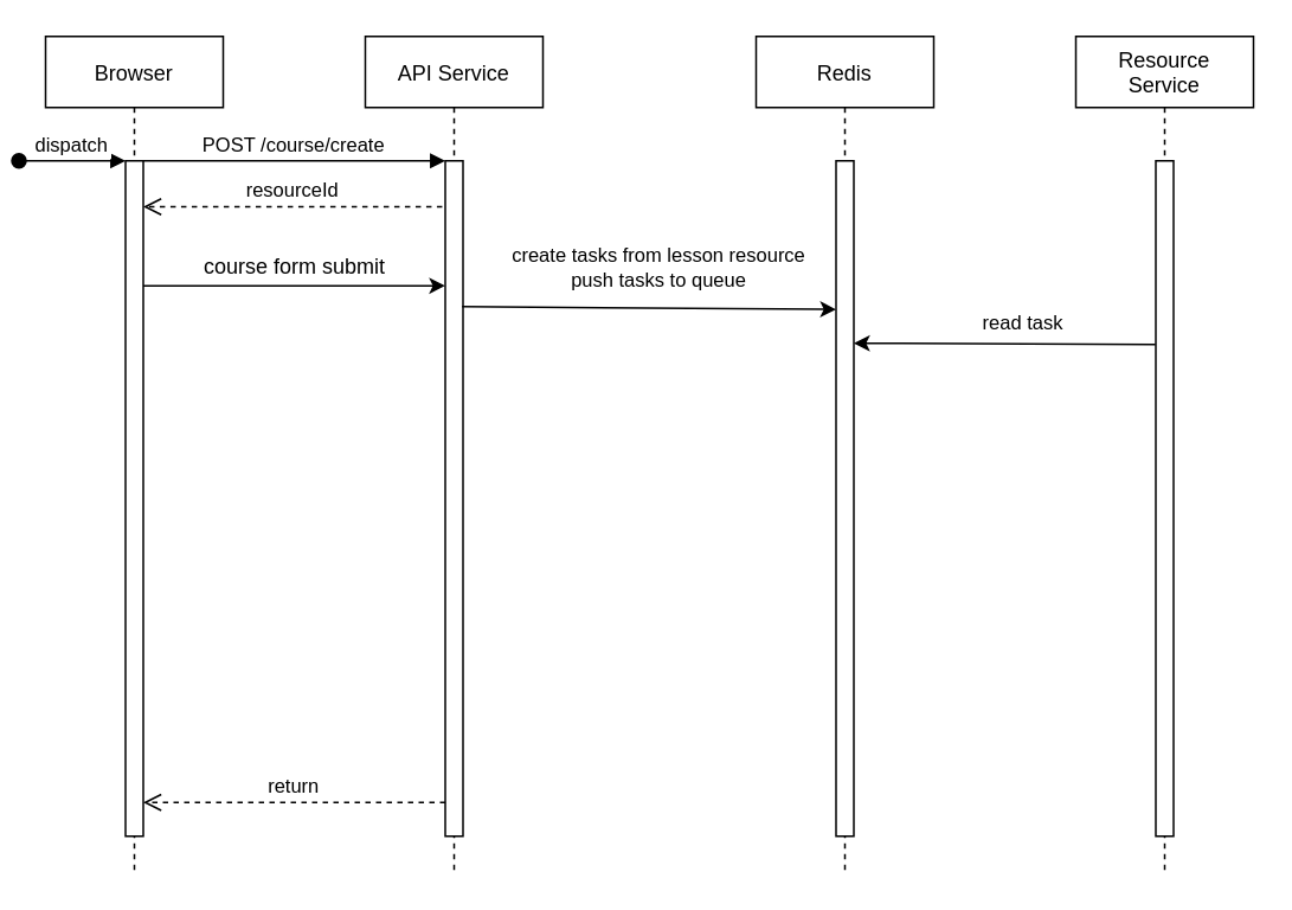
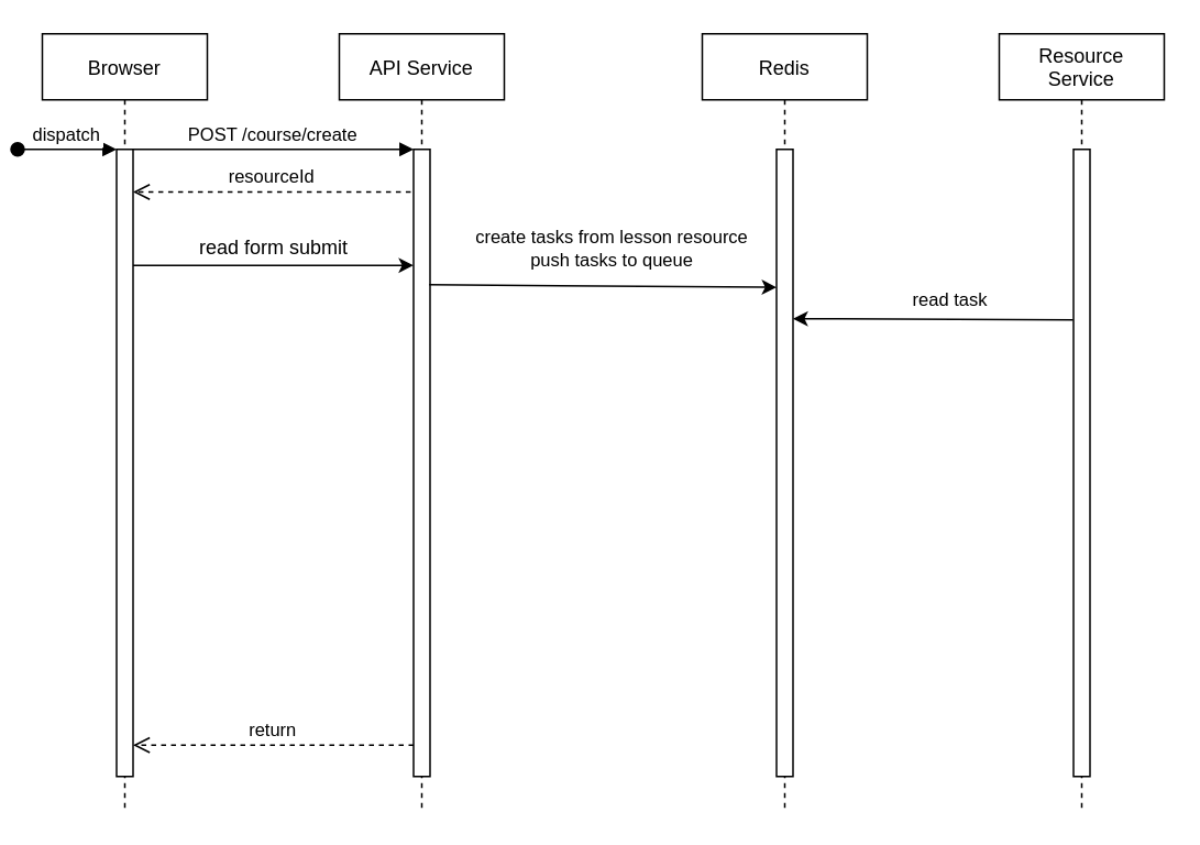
- <mxCell id="15" value="course form submit" style="text;html=1;align=center;verticalAlign=middle;resizable=0;points=[];autosize=1;strokeColor=none;fillColor=none;" vertex="1" parent="1"><mxGeometry x="95" y="135" width="130" height="30" as="geometry" /></mxCell>
+ <mxCell id="15" value="read form submit" style="text;html=1;align=center;verticalAlign=middle;resizable=0;points=[];autosize=1;strokeColor=none;fillColor=none;" vertex="1" parent="1"><mxGeometry x="95" y="135" width="130" height="30" as="geometry" /></mxCell>
